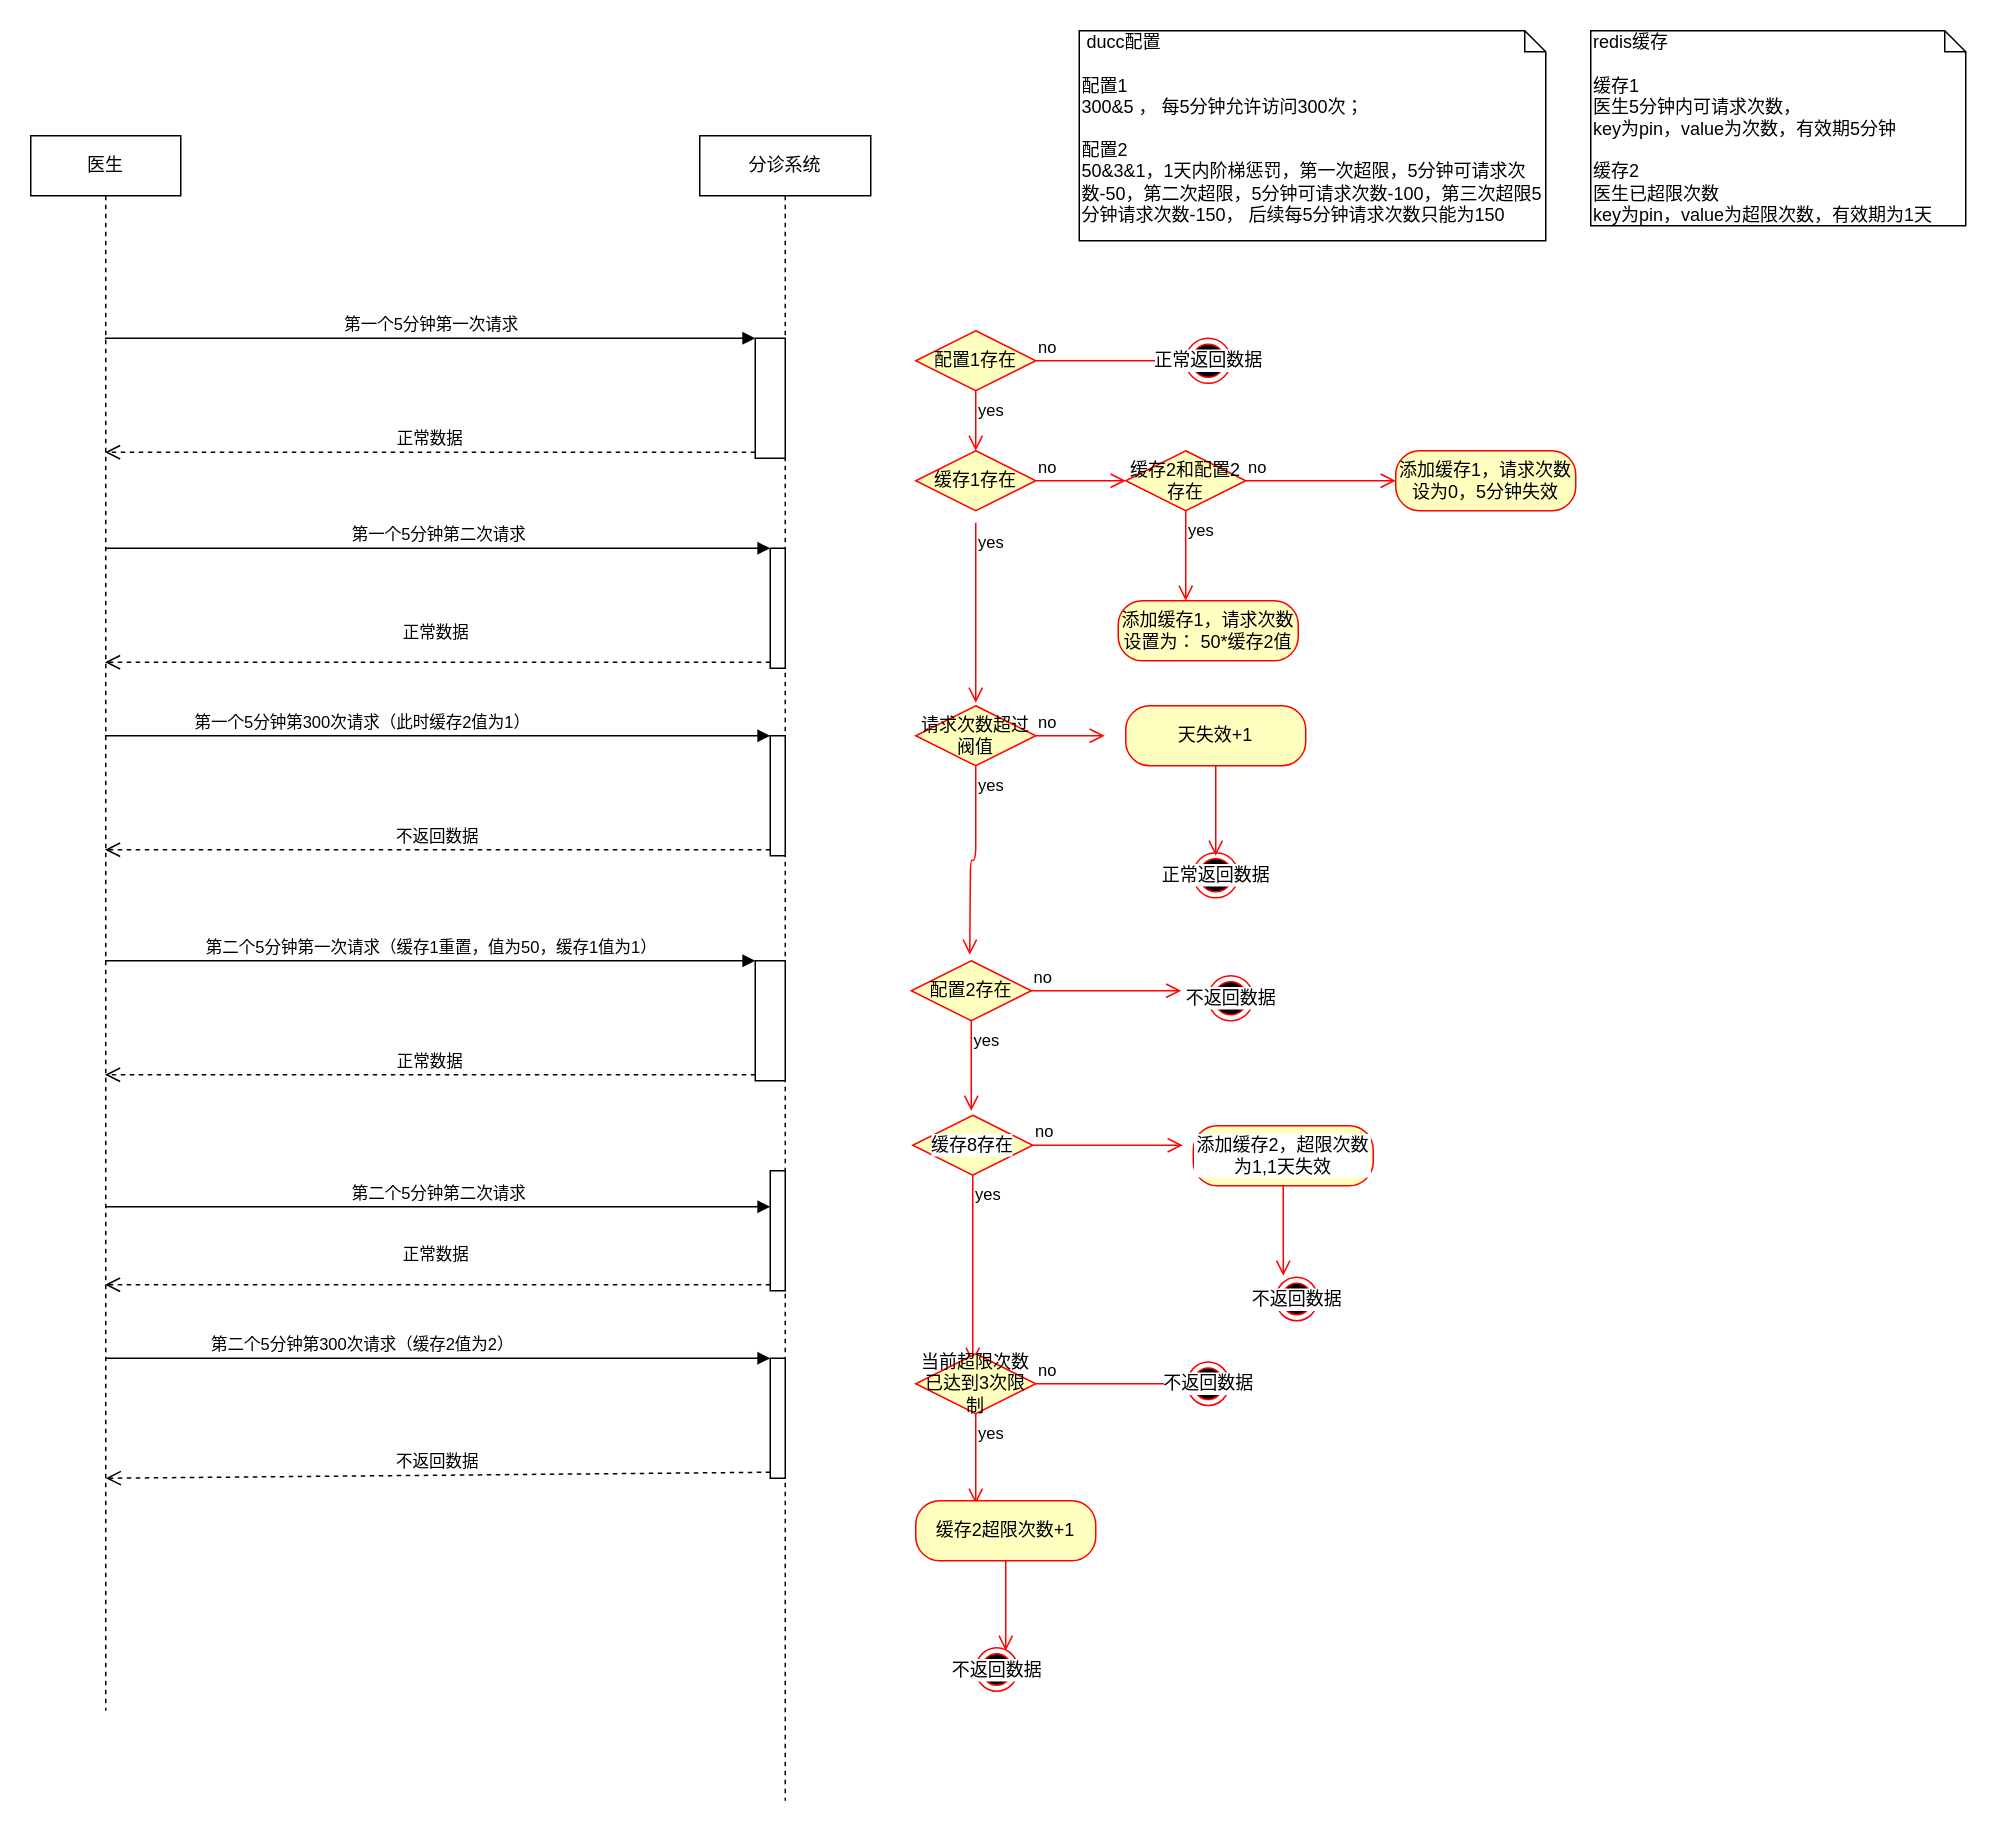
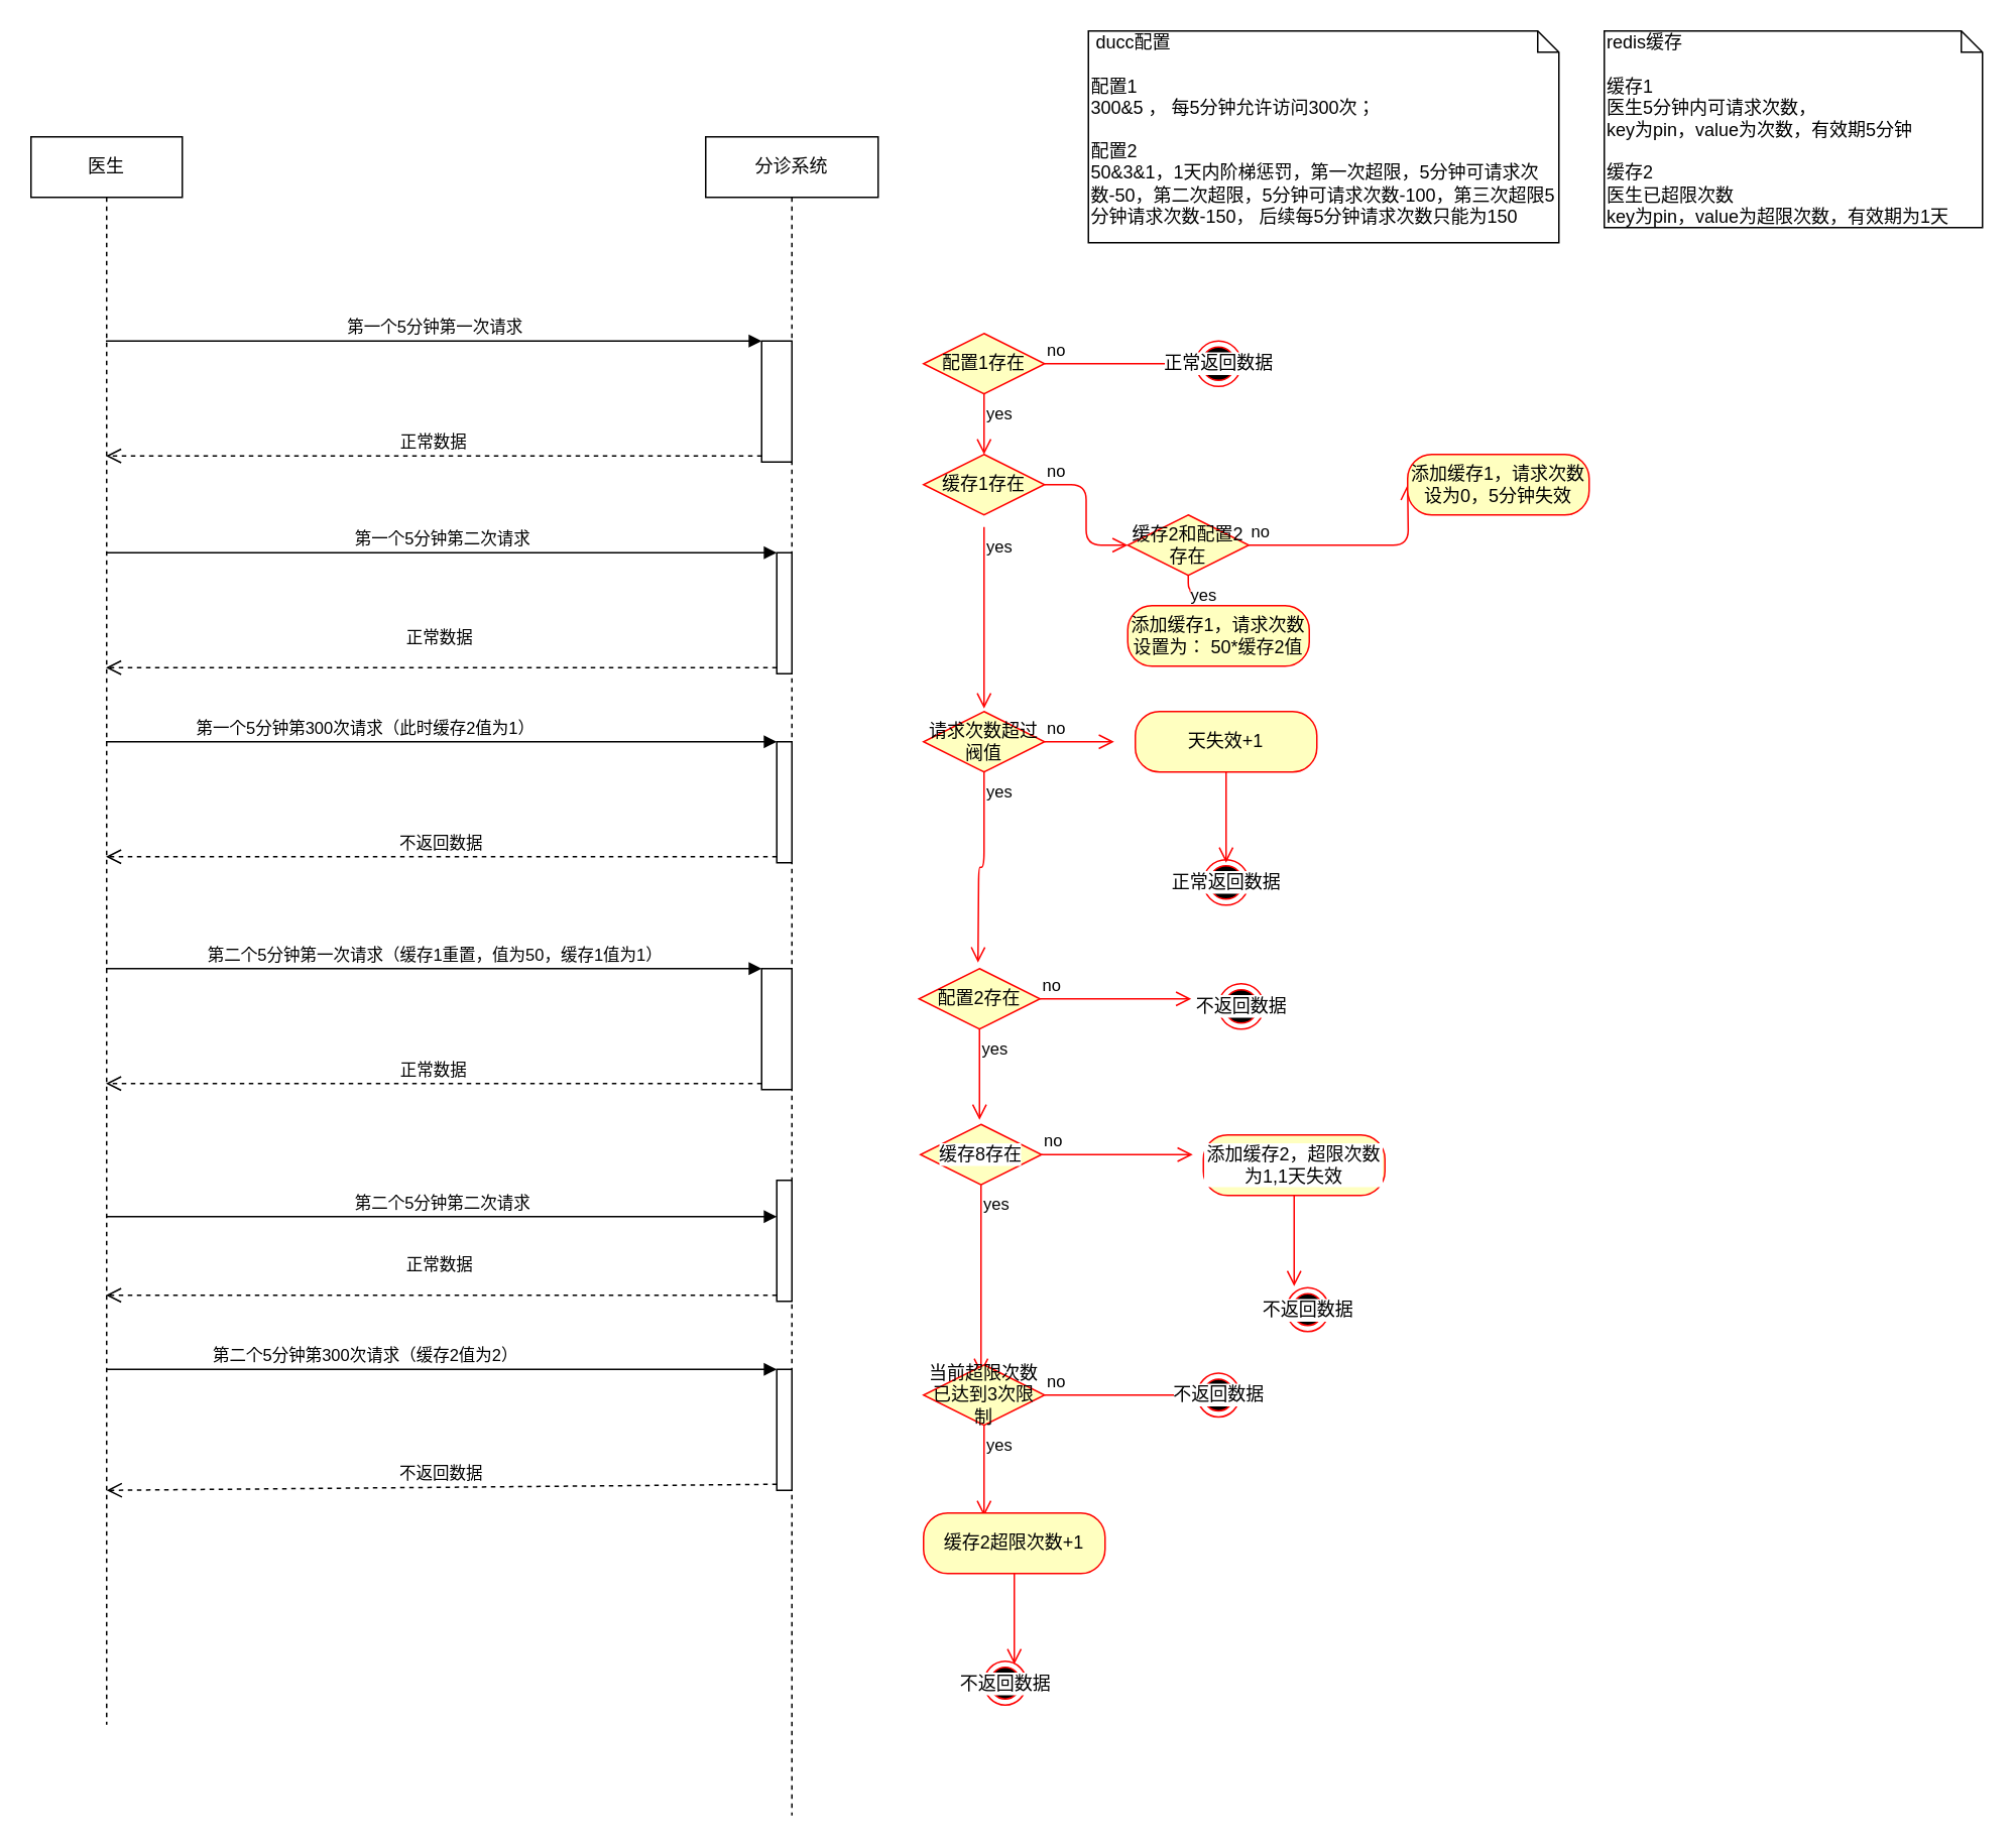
- <mxCell id="26" value="缓存2和配置2存在" style="rhombus;whiteSpace=wrap;html=1;fillColor=#ffffc0;strokeColor=#ff0000;" vertex="1" parent="1"><mxGeometry x="750" y="300" width="80" height="40" as="geometry" /></mxCell>
+ <mxCell id="26" value="缓存2和配置2存在" style="rhombus;whiteSpace=wrap;html=1;fillColor=#ffffc0;strokeColor=#ff0000;" vertex="1" parent="1"><mxGeometry x="745" y="340" width="80" height="40" as="geometry" /></mxCell>
